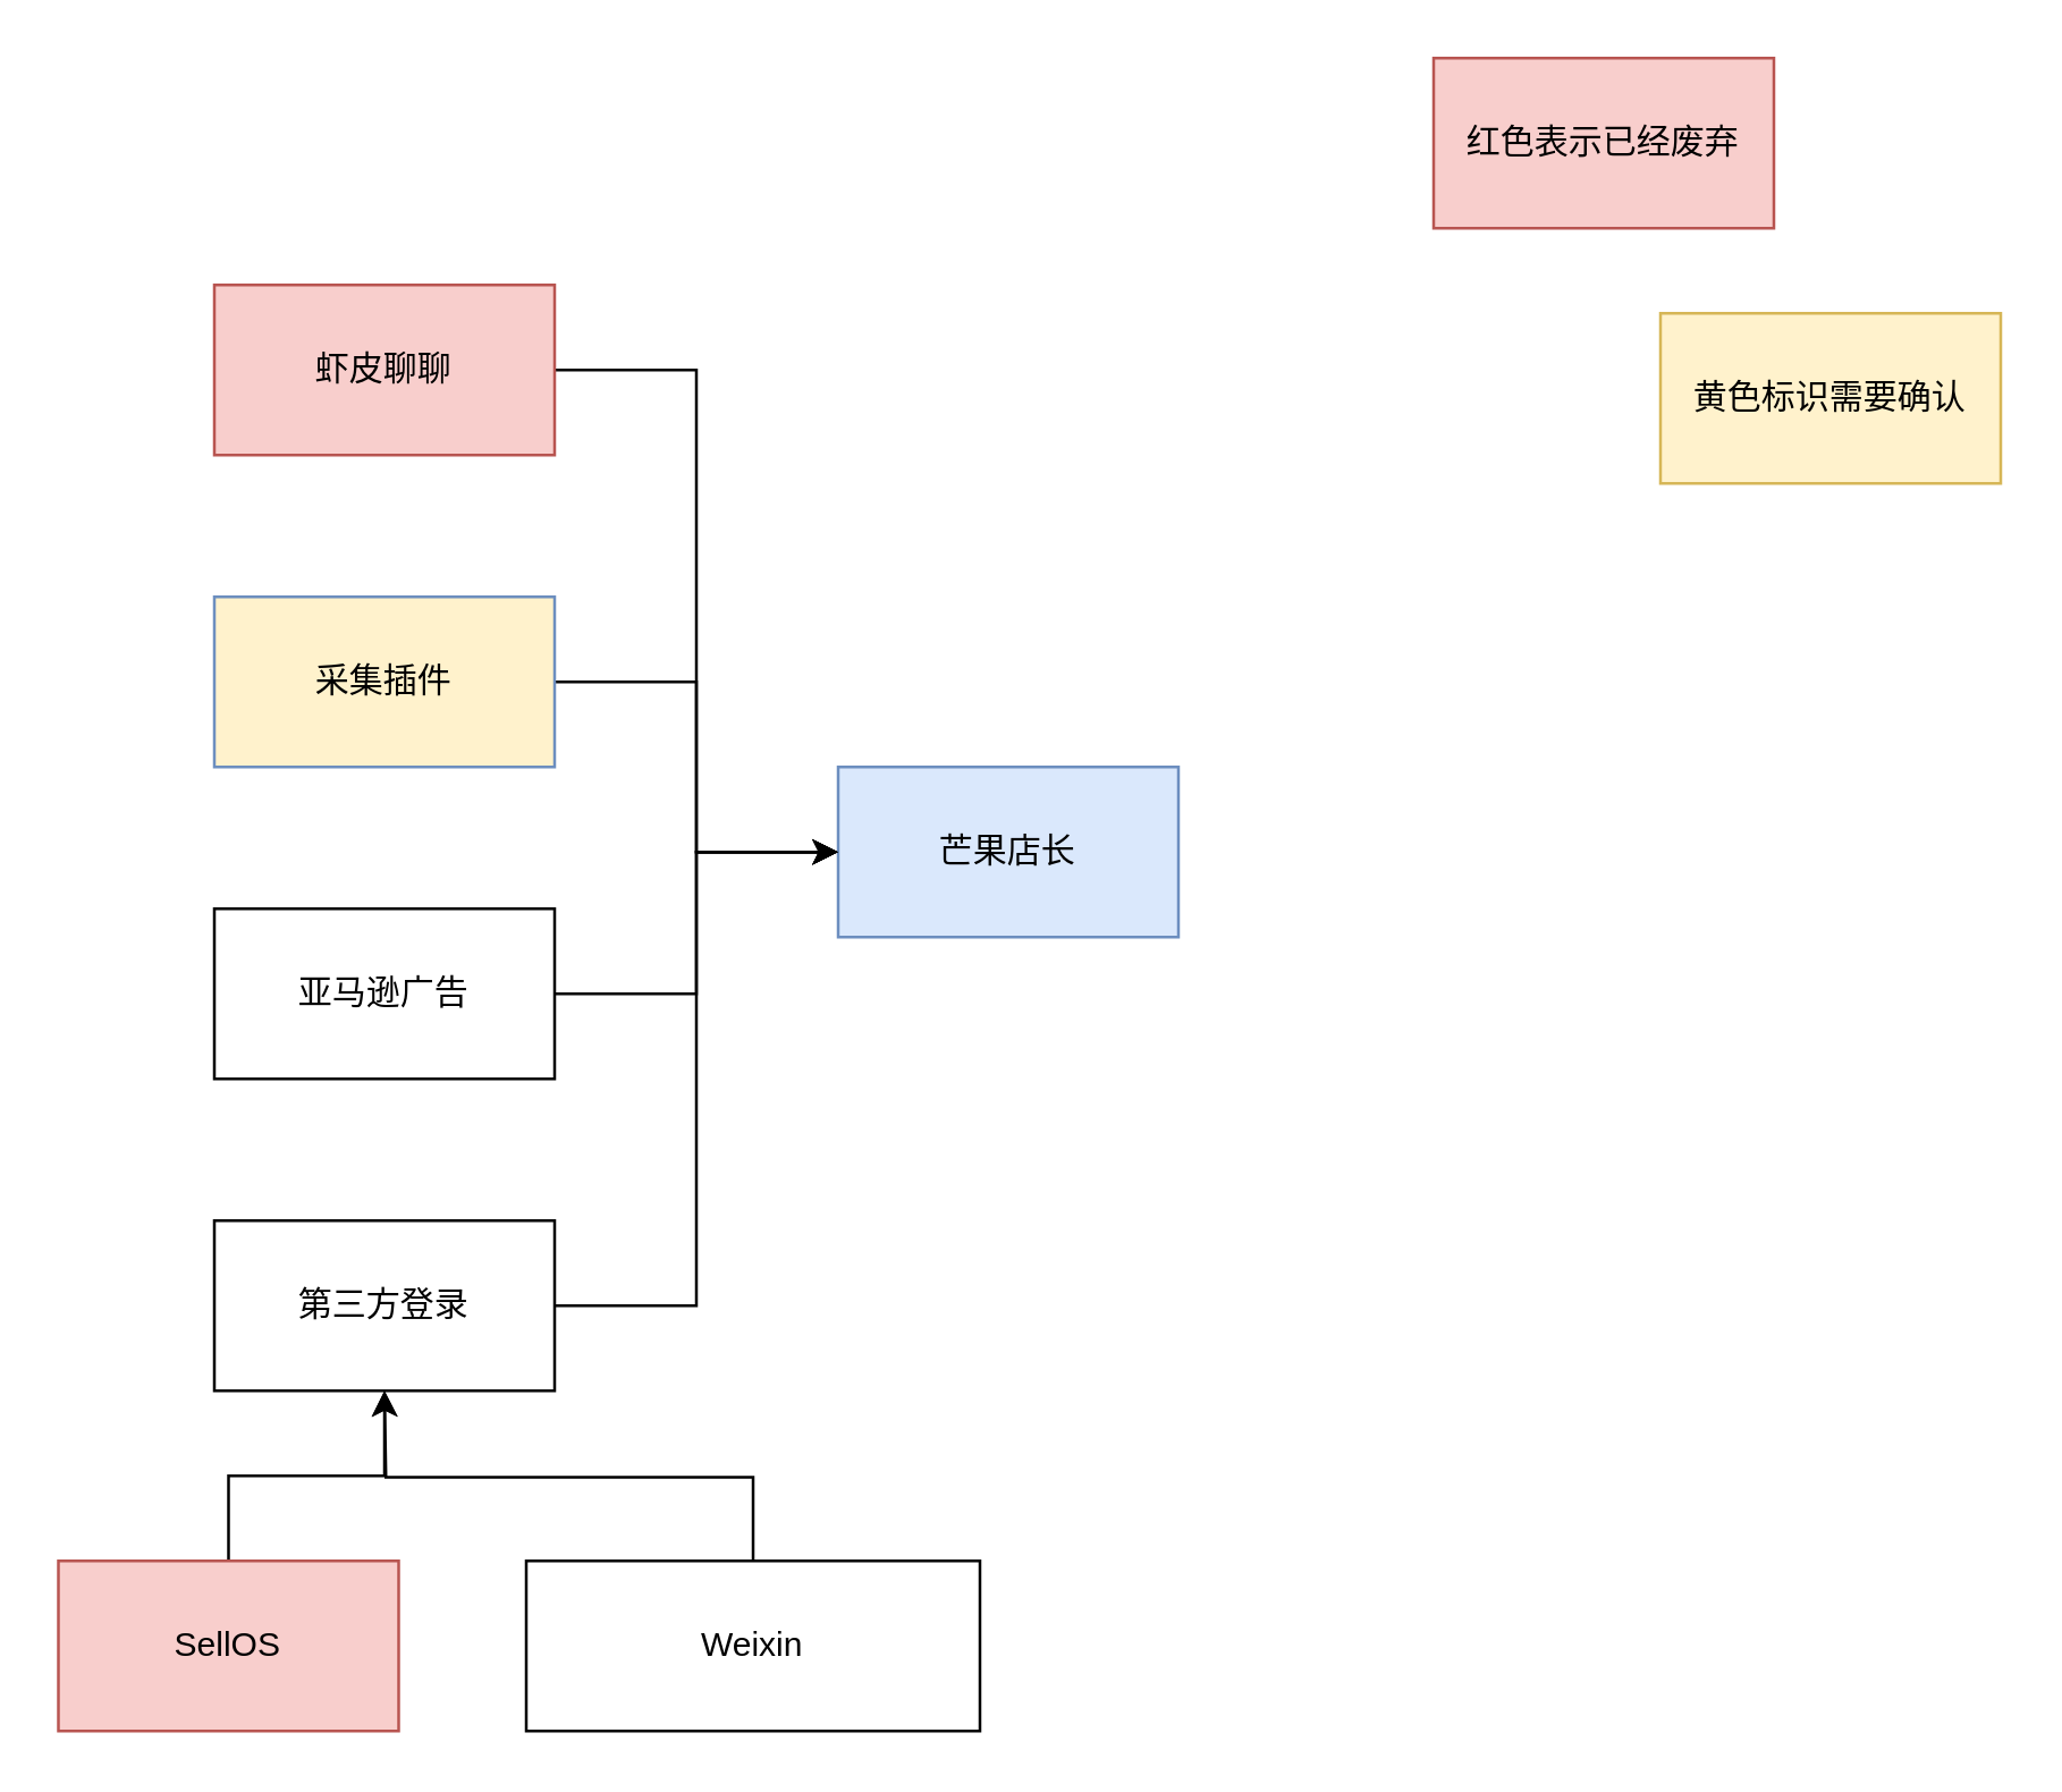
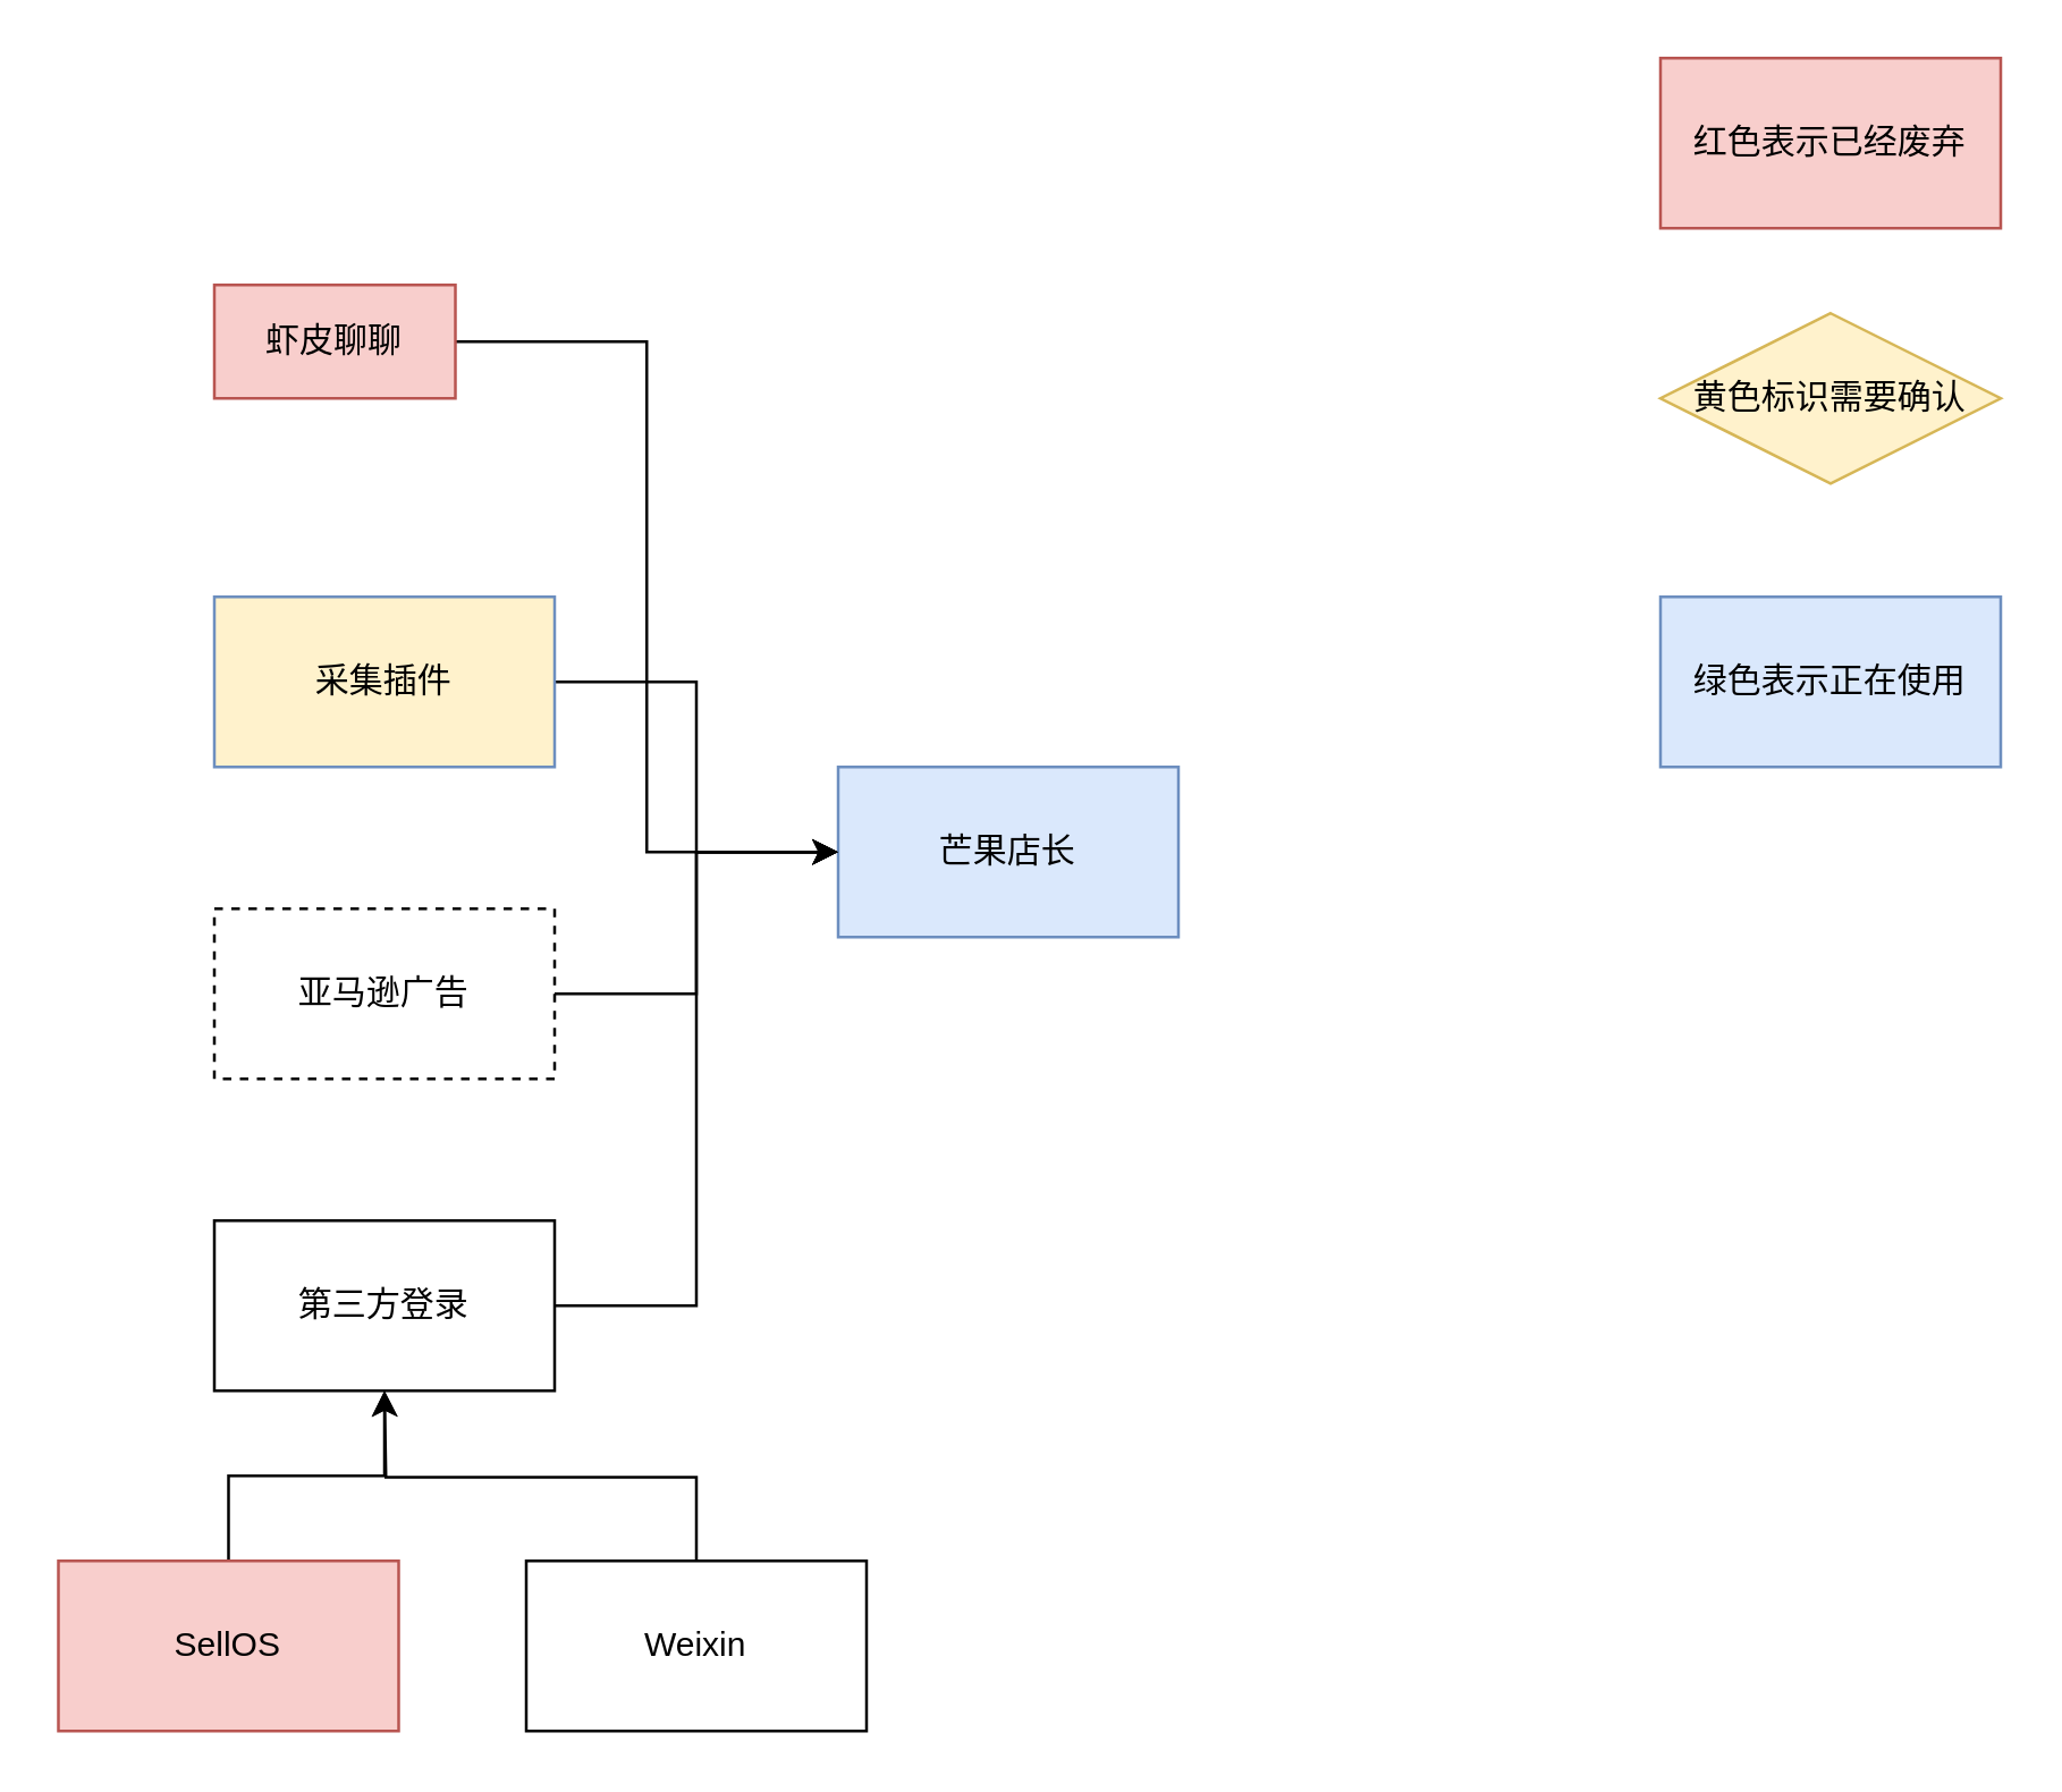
- <mxCell id="15" value="红色表示已经废弃" style="rounded=0;whiteSpace=wrap;html=1;fillColor=#f8cecc;strokeColor=#b85450;" vertex="1" parent="1"><mxGeometry x="505" y="20" width="120" height="60" as="geometry" /></mxCell>
+ <mxCell id="15" value="红色表示已经废弃" style="rounded=0;whiteSpace=wrap;html=1;fillColor=#f8cecc;strokeColor=#b85450;" vertex="1" parent="1"><mxGeometry x="585" y="20" width="120" height="60" as="geometry" /></mxCell>
- <mxCell id="6" value="虾皮聊聊" style="rounded=0;whiteSpace=wrap;html=1;fillColor=#f8cecc;strokeColor=#b85450;" vertex="1" parent="1"><mxGeometry x="75" y="100" width="120" height="60" as="geometry" /></mxCell>
+ <mxCell id="6" value="虾皮聊聊" style="rounded=0;whiteSpace=wrap;html=1;fillColor=#f8cecc;strokeColor=#b85450;" vertex="1" parent="1"><mxGeometry x="75" y="100" width="85" height="40" as="geometry" /></mxCell>
- <mxCell id="16" value="黄色标识需要确认" style="rounded=0;whiteSpace=wrap;html=1;fillColor=#fff2cc;strokeColor=#d6b656;" vertex="1" parent="1"><mxGeometry x="585" y="110" width="120" height="60" as="geometry" /></mxCell>
+ <mxCell id="16" value="黄色标识需要确认" style="rhombus;whiteSpace=wrap;html=1;fillColor=#fff2cc;strokeColor=#d6b656;" vertex="1" parent="1"><mxGeometry x="585" y="110" width="120" height="60" as="geometry" /></mxCell>
+ <mxCell id="17" value="绿色表示正在使用" style="rounded=0;whiteSpace=wrap;html=1;fillColor=#dae8fc;strokeColor=#6c8ebf;" vertex="1" parent="1"><mxGeometry x="585" y="210" width="120" height="60" as="geometry" /></mxCell>
- <mxCell id="8" value="亚马逊广告" style="rounded=0;whiteSpace=wrap;html=1;" vertex="1" parent="1"><mxGeometry x="75" y="320" width="120" height="60" as="geometry" /></mxCell>
+ <mxCell id="8" value="亚马逊广告" style="rounded=0;whiteSpace=wrap;html=1;dashed=1;" vertex="1" parent="1"><mxGeometry x="75" y="320" width="120" height="60" as="geometry" /></mxCell>
- <mxCell id="7" style="edgeStyle=orthogonalEdgeStyle;rounded=0;orthogonalLoop=1;jettySize=auto;html=1;exitX=1;exitY=0.5;exitDx=0;exitDy=0;endArrow=open;" edge="1" parent="1" source="8" target="4"><mxGeometry relative="1" as="geometry" /></mxCell>
+ <mxCell id="7" style="edgeStyle=orthogonalEdgeStyle;rounded=0;orthogonalLoop=1;jettySize=auto;html=1;exitX=1;exitY=0.5;exitDx=0;exitDy=0;" edge="1" parent="1" source="8" target="4"><mxGeometry relative="1" as="geometry" /></mxCell>
- <mxCell id="14" value="Weixin" style="rounded=0;whiteSpace=wrap;html=1;" vertex="1" parent="1"><mxGeometry x="185" y="550" width="160" height="60" as="geometry" /></mxCell>
+ <mxCell id="14" value="Weixin" style="rounded=0;whiteSpace=wrap;html=1;" vertex="1" parent="1"><mxGeometry x="185" y="550" width="120" height="60" as="geometry" /></mxCell>
